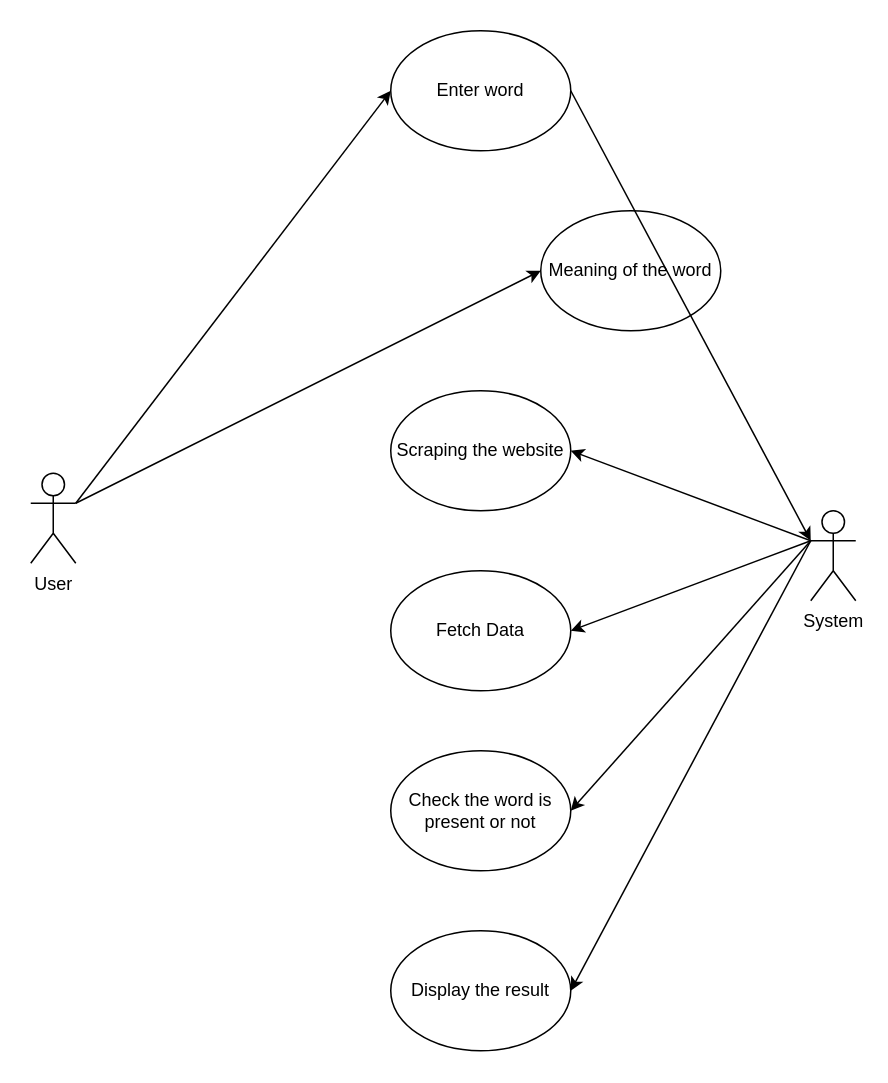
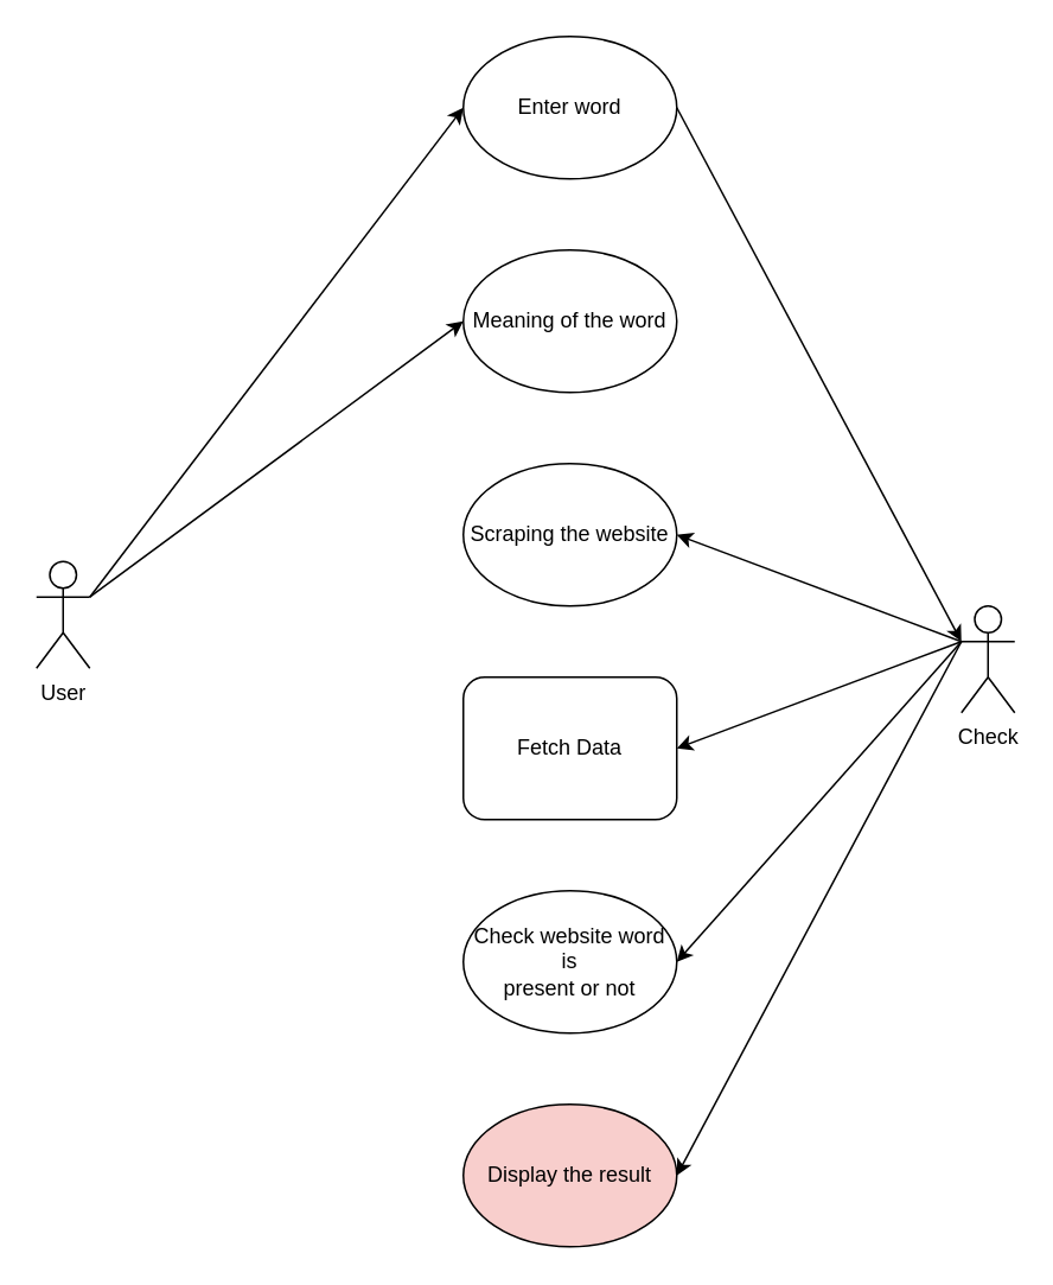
- <mxCell id="4" value="Meaning of the word" style="ellipse;whiteSpace=wrap;html=1;" vertex="1" parent="1"><mxGeometry x="360" y="140" width="120" height="80" as="geometry" /></mxCell>
+ <mxCell id="4" value="Meaning of the word" style="ellipse;whiteSpace=wrap;html=1;" vertex="1" parent="1"><mxGeometry x="260" y="140" width="120" height="80" as="geometry" /></mxCell>
- <mxCell id="3" value="System&lt;br&gt;" style="shape=umlActor;verticalLabelPosition=bottom;verticalAlign=top;html=1;outlineConnect=0;" vertex="1" parent="1"><mxGeometry x="540" y="340" width="30" height="60" as="geometry" /></mxCell>
+ <mxCell id="3" value="Check&lt;br&gt;" style="shape=umlActor;verticalLabelPosition=bottom;verticalAlign=top;html=1;outlineConnect=0;" vertex="1" parent="1"><mxGeometry x="540" y="340" width="30" height="60" as="geometry" /></mxCell>
- <mxCell id="7" value="Fetch Data" style="ellipse;whiteSpace=wrap;html=1;" vertex="1" parent="1"><mxGeometry x="260" y="380" width="120" height="80" as="geometry" /></mxCell>
+ <mxCell id="7" value="Fetch Data" style="whiteSpace=wrap;html=1;rounded=1;" vertex="1" parent="1"><mxGeometry x="260" y="380" width="120" height="80" as="geometry" /></mxCell>
- <mxCell id="8" value="Check the word is&lt;br&gt;present or not" style="ellipse;whiteSpace=wrap;html=1;" vertex="1" parent="1"><mxGeometry x="260" y="500" width="120" height="80" as="geometry" /></mxCell>
+ <mxCell id="8" value="Check website word is&lt;br&gt;present or not" style="ellipse;whiteSpace=wrap;html=1;" vertex="1" parent="1"><mxGeometry x="260" y="500" width="120" height="80" as="geometry" /></mxCell>
- <mxCell id="9" value="&lt;span style=&quot;&quot;&gt;Display the result&lt;/span&gt;" style="ellipse;whiteSpace=wrap;html=1;" vertex="1" parent="1"><mxGeometry x="260" y="620" width="120" height="80" as="geometry" /></mxCell>
+ <mxCell id="9" value="&lt;span style=&quot;&quot;&gt;Display the result&lt;/span&gt;" style="ellipse;whiteSpace=wrap;html=1;fillColor=#f8cecc;" vertex="1" parent="1"><mxGeometry x="260" y="620" width="120" height="80" as="geometry" /></mxCell>
